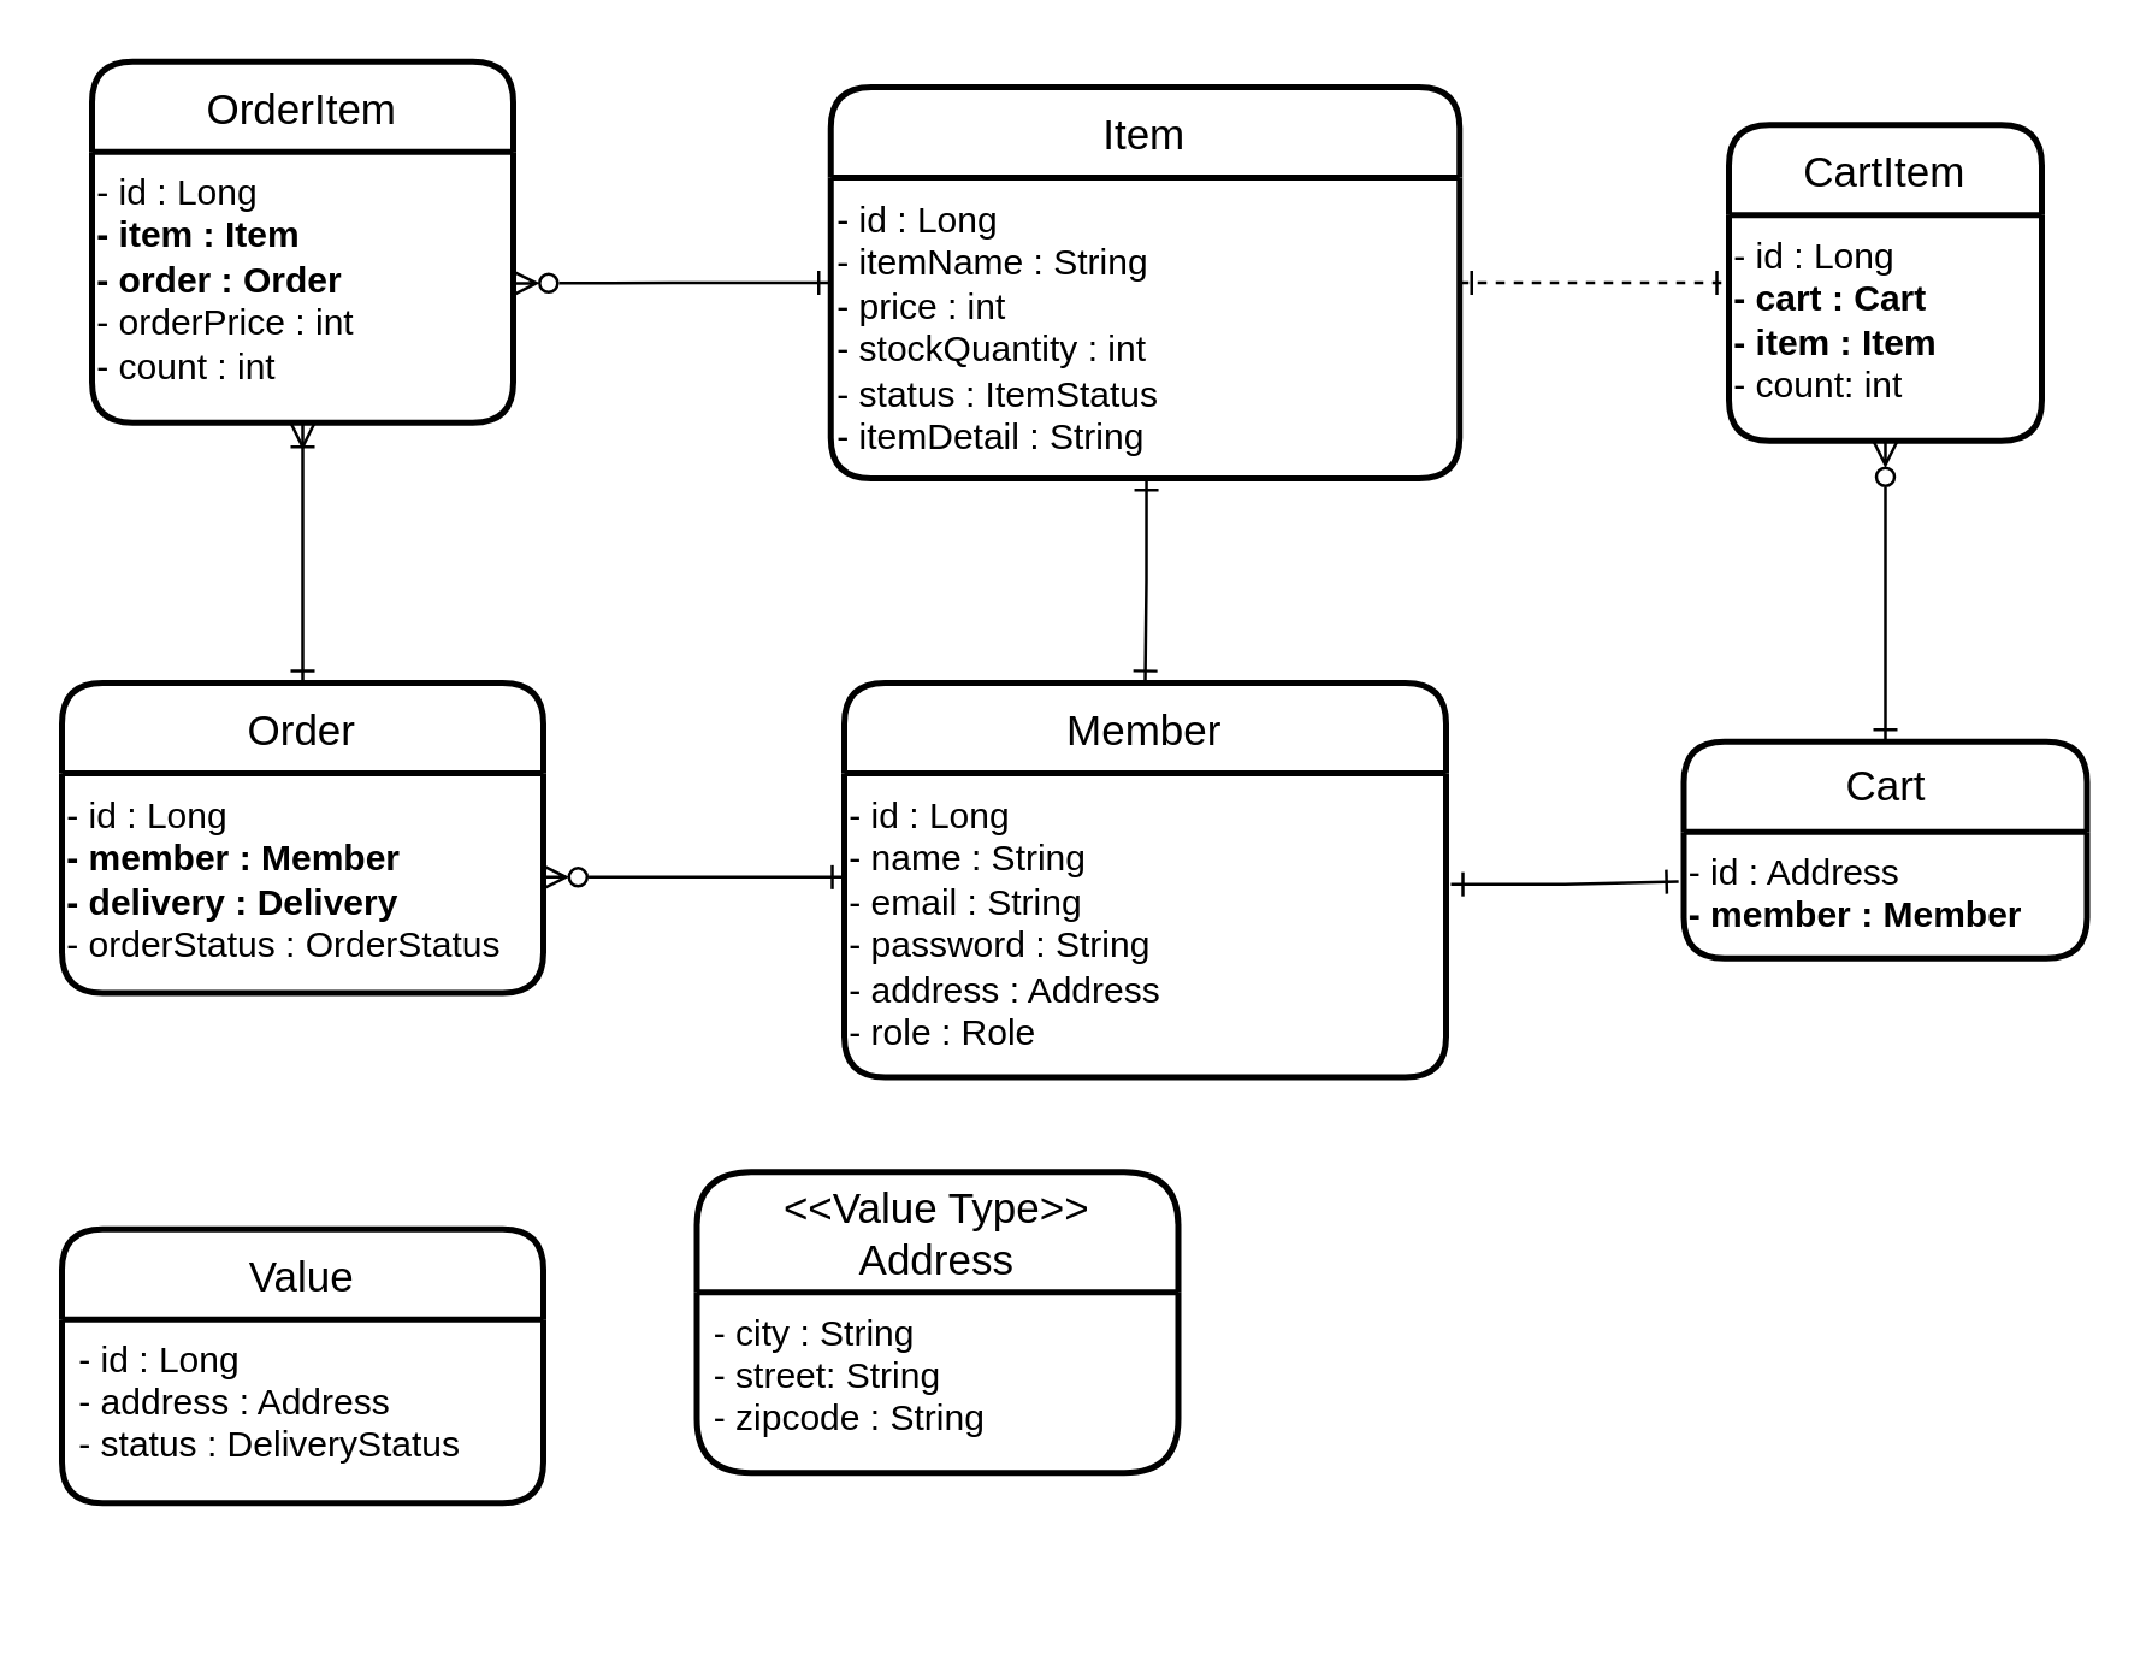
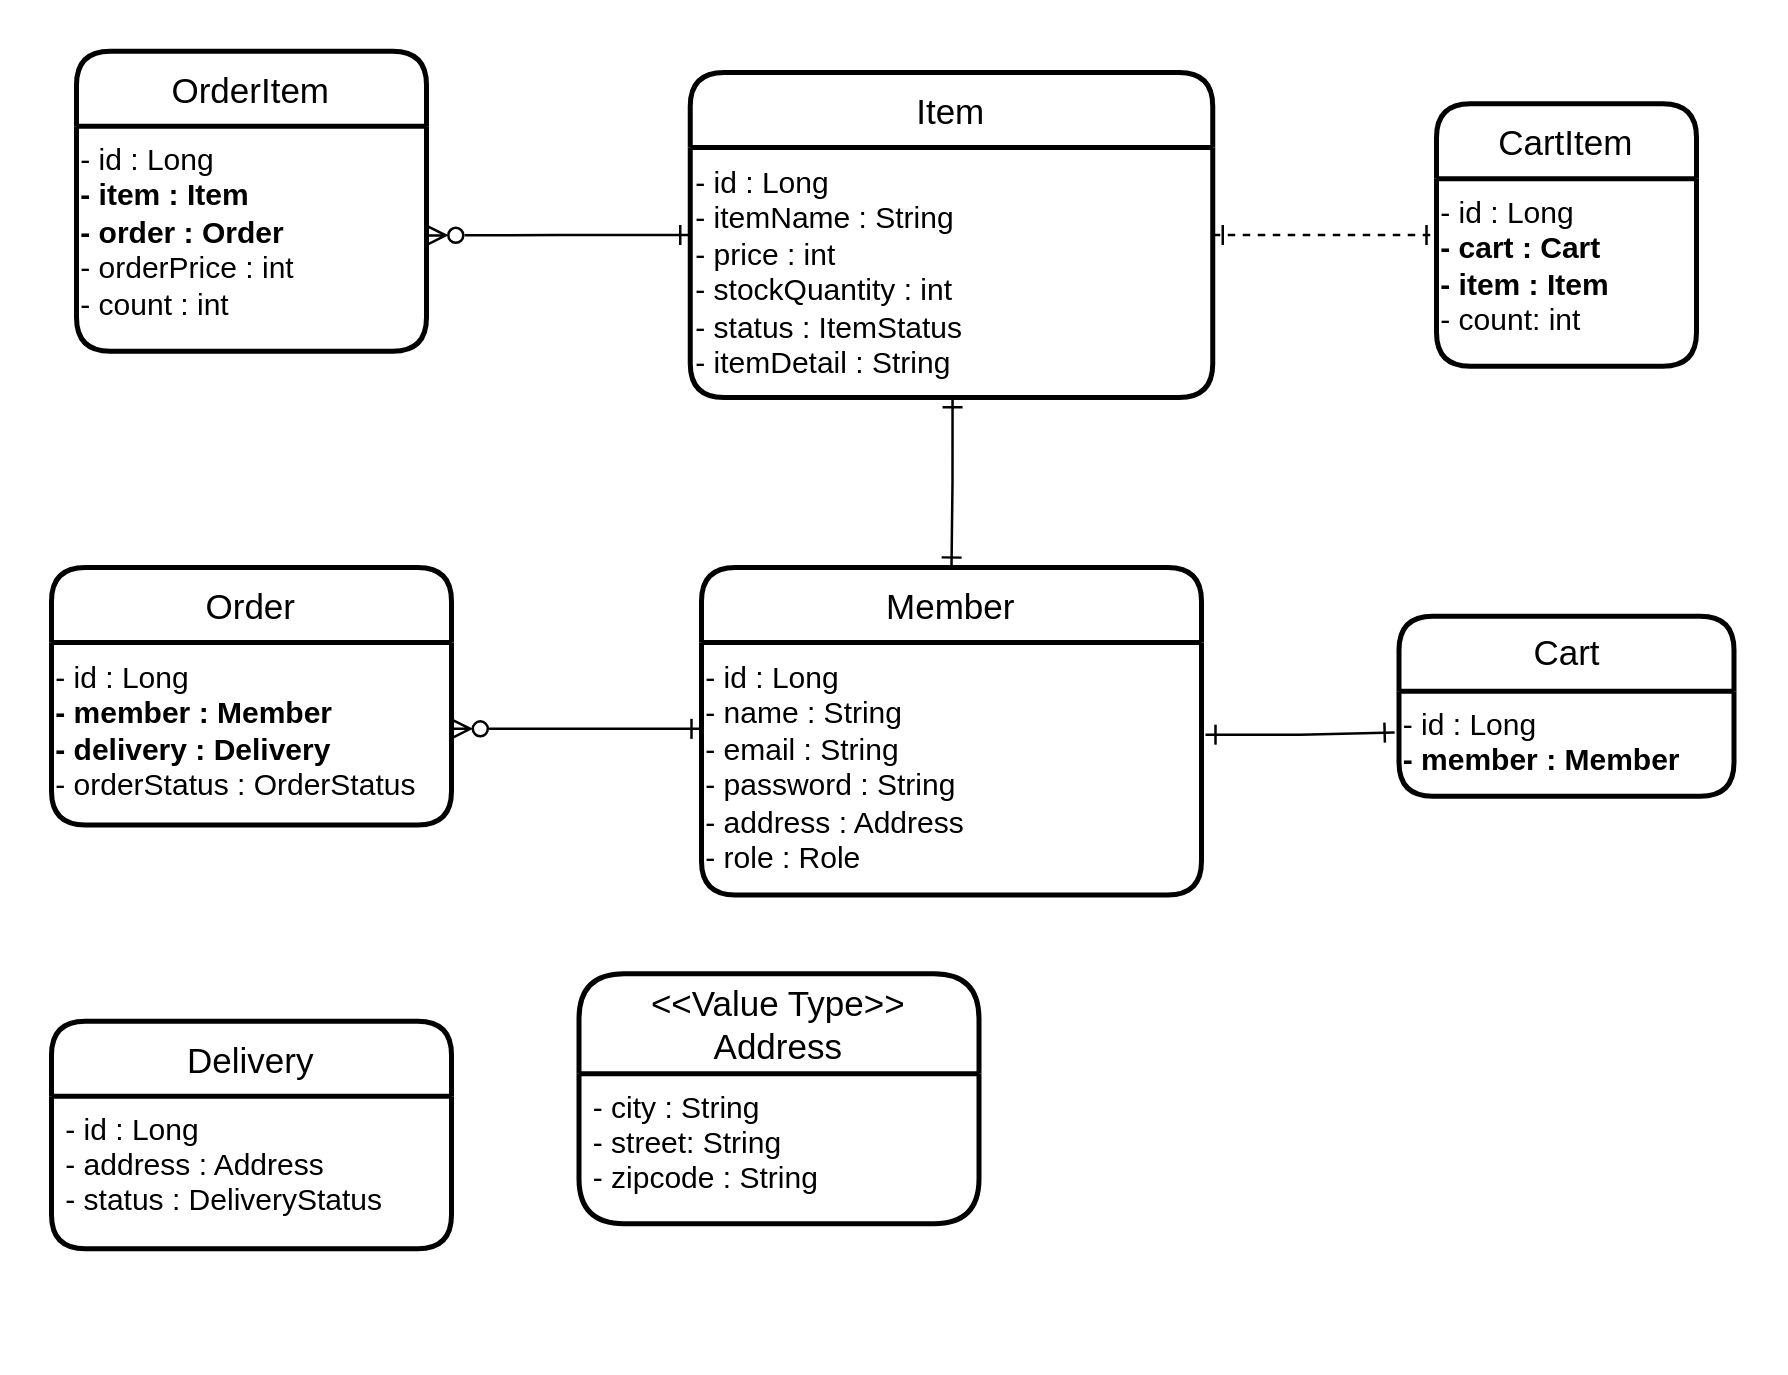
- <mxCell id="6" style="edgeStyle=orthogonalEdgeStyle;rounded=0;orthogonalLoop=1;jettySize=auto;html=1;startArrow=ERoneToMany;startFill=0;endArrow=ERone;endFill=0;entryX=0.5;entryY=0;entryDx=0;entryDy=0;" edge="1" parent="1" source="14" target="11"><mxGeometry relative="1" as="geometry"><mxPoint x="110" y="259" as="targetPoint" /></mxGeometry></mxCell>
- <mxCell id="3" style="edgeStyle=orthogonalEdgeStyle;rounded=0;orthogonalLoop=1;jettySize=auto;html=1;startArrow=ERzeroToMany;startFill=0;endArrow=ERone;endFill=0;entryX=0.5;entryY=0;entryDx=0;entryDy=0;" edge="1" parent="1" source="19" target="22"><mxGeometry relative="1" as="geometry"><mxPoint x="627" y="328" as="targetPoint" /></mxGeometry></mxCell>
- <mxCell id="23" value="&lt;div style=&quot;&quot;&gt;- id : Address&lt;/div&gt;&lt;b&gt;&lt;div style=&quot;&quot;&gt;&lt;b&gt;- member : Member&lt;/b&gt;&lt;/div&gt;&lt;/b&gt;" style="text;html=1;align=left;verticalAlign=top;resizable=0;points=[];autosize=1;strokeColor=none;fillColor=none;" vertex="1" parent="22"><mxGeometry y="30" width="134" height="42" as="geometry" /></mxCell>
+ <mxCell id="23" value="&lt;div style=&quot;&quot;&gt;- id : Long&lt;/div&gt;&lt;b&gt;&lt;div style=&quot;&quot;&gt;&lt;b&gt;- member : Member&lt;/b&gt;&lt;/div&gt;&lt;/b&gt;" style="text;html=1;align=left;verticalAlign=top;resizable=0;points=[];autosize=1;strokeColor=none;fillColor=none;" vertex="1" parent="22"><mxGeometry y="30" width="134" height="42" as="geometry" /></mxCell>
- <mxCell id="10" value="Value" style="swimlane;childLayout=stackLayout;horizontal=1;startSize=30;horizontalStack=0;rounded=1;fontSize=14;fontStyle=0;strokeWidth=2;resizeParent=0;resizeLast=1;shadow=0;dashed=0;align=center;glass=0;sketch=0;fillColor=none;html=0;container=0;" vertex="1" parent="1"><mxGeometry x="20" y="408" width="160" height="91" as="geometry" /></mxCell>
+ <mxCell id="10" value="Delivery" style="swimlane;childLayout=stackLayout;horizontal=1;startSize=30;horizontalStack=0;rounded=1;fontSize=14;fontStyle=0;strokeWidth=2;resizeParent=0;resizeLast=1;shadow=0;dashed=0;align=center;glass=0;sketch=0;fillColor=none;html=0;container=0;" vertex="1" parent="1"><mxGeometry x="20" y="408" width="160" height="91" as="geometry" /></mxCell>
